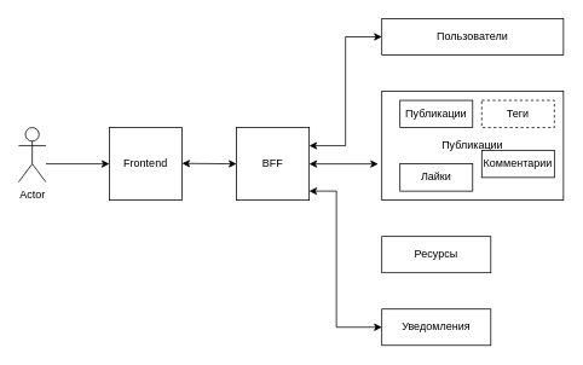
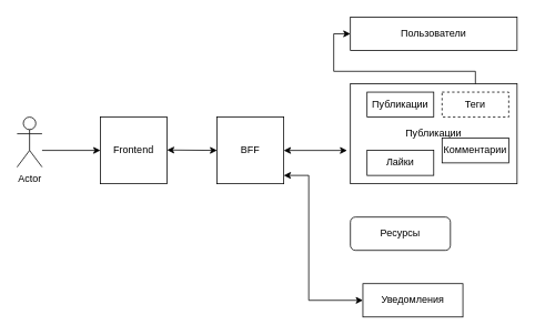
- <mxCell id="9" style="edgeStyle=orthogonalEdgeStyle;rounded=0;orthogonalLoop=1;jettySize=auto;html=1;exitX=0;exitY=0.5;exitDx=0;exitDy=0;entryX=1;entryY=0.25;entryDx=0;entryDy=0;startArrow=classic;startFill=1;" edge="1" parent="1" source="10" target="5"><mxGeometry relative="1" as="geometry" /></mxCell>
+ <mxCell id="9" style="edgeStyle=orthogonalEdgeStyle;rounded=0;orthogonalLoop=1;jettySize=auto;html=1;exitX=0;exitY=0.5;exitDx=0;exitDy=0;startArrow=classic;startFill=1;" edge="1" parent="1" source="10" target="13"><mxGeometry relative="1" as="geometry" /></mxCell>
- <mxCell id="16" value="Ресурсы" style="rounded=0;whiteSpace=wrap;html=1;" vertex="1" parent="1"><mxGeometry x="420" y="260" width="120" height="40" as="geometry" /></mxCell>
+ <mxCell id="16" value="Ресурсы" style="whiteSpace=wrap;html=1;rounded=1;" vertex="1" parent="1"><mxGeometry x="420" y="260" width="120" height="40" as="geometry" /></mxCell>
- <mxCell id="17" value="Уведомления" style="rounded=0;whiteSpace=wrap;html=1;" vertex="1" parent="1"><mxGeometry x="420" y="340" width="120" height="40" as="geometry" /></mxCell>
+ <mxCell id="17" value="Уведомления" style="rounded=0;whiteSpace=wrap;html=1;" vertex="1" parent="1"><mxGeometry x="435" y="340" width="120" height="40" as="geometry" /></mxCell>
